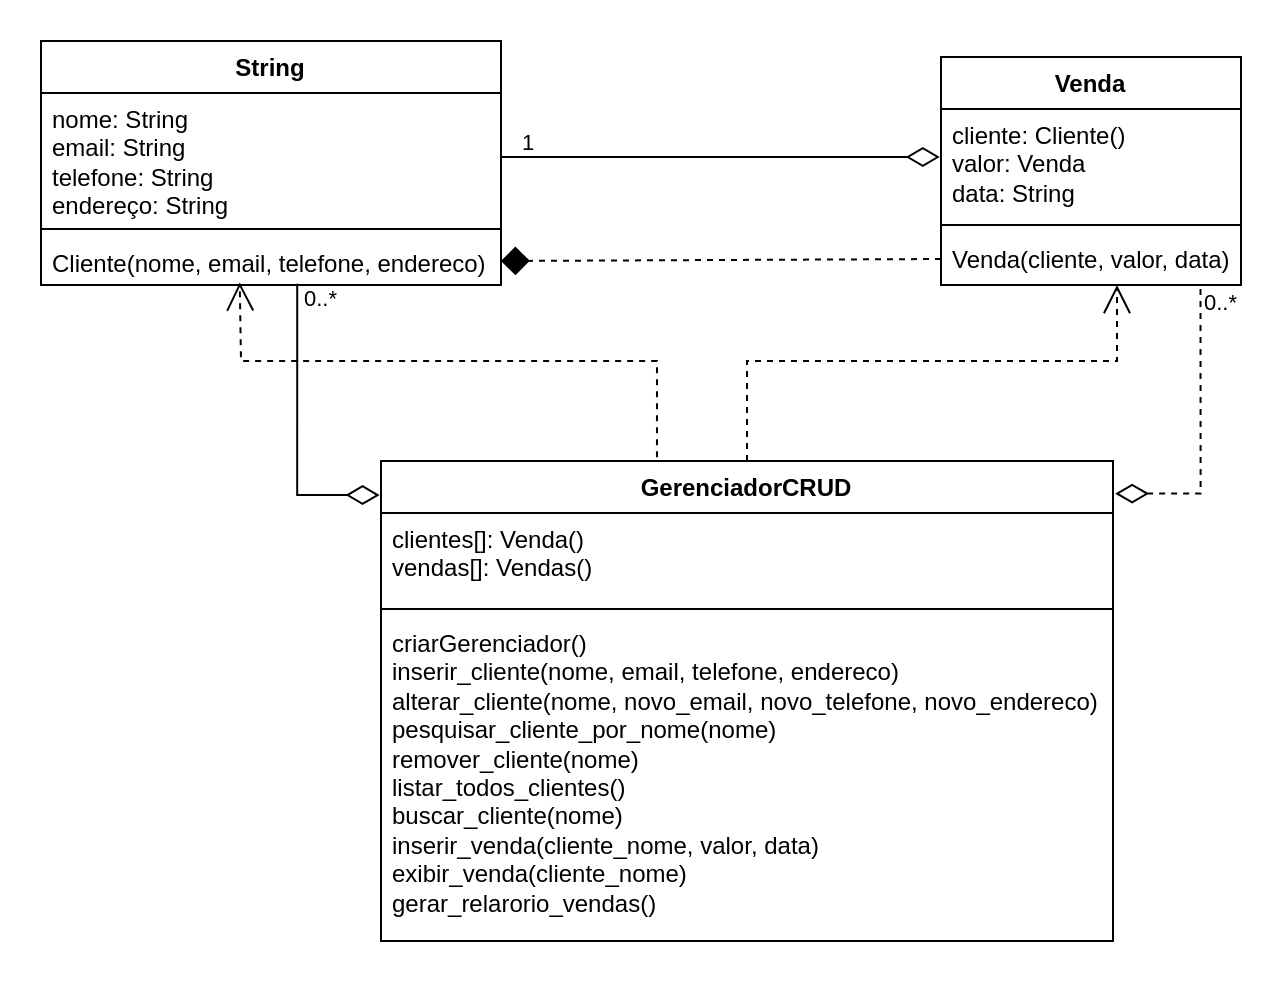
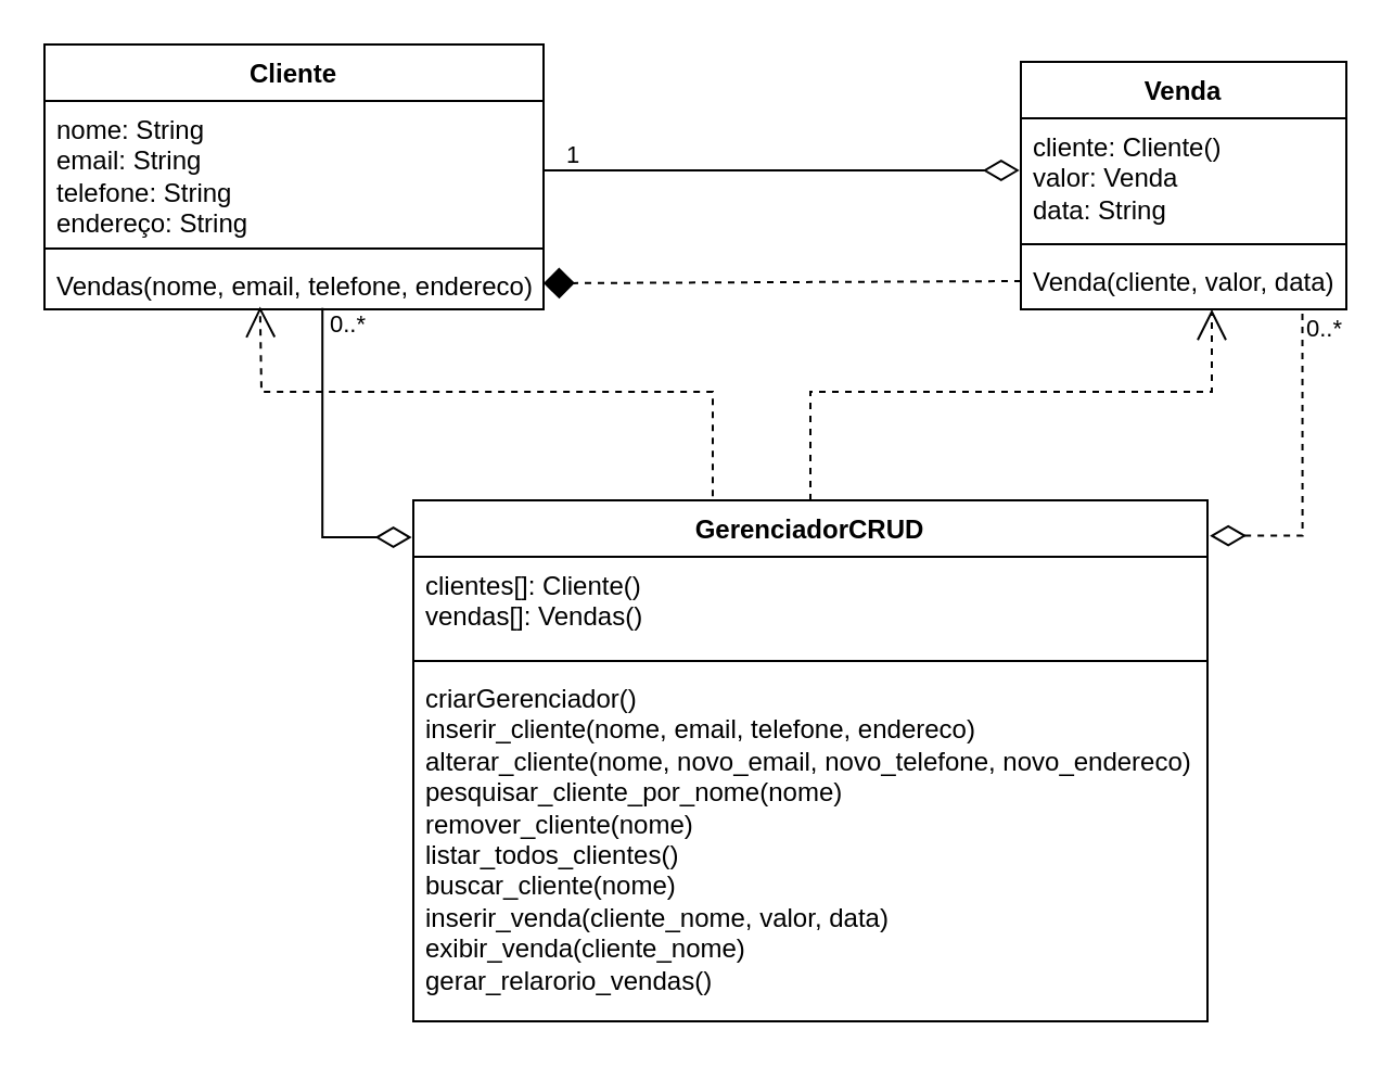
- <mxCell id="6" value="String&lt;div&gt;&lt;br/&gt;&lt;/div&gt;" style="swimlane;fontStyle=1;align=center;verticalAlign=top;childLayout=stackLayout;horizontal=1;startSize=26;horizontalStack=0;resizeParent=1;resizeParentMax=0;resizeLast=0;collapsible=1;marginBottom=0;whiteSpace=wrap;html=1;" parent="1" vertex="1"><mxGeometry x="20" y="20" width="230" height="122" as="geometry" /></mxCell>
+ <mxCell id="6" value="Cliente&lt;div&gt;&lt;br/&gt;&lt;/div&gt;" style="swimlane;fontStyle=1;align=center;verticalAlign=top;childLayout=stackLayout;horizontal=1;startSize=26;horizontalStack=0;resizeParent=1;resizeParentMax=0;resizeLast=0;collapsible=1;marginBottom=0;whiteSpace=wrap;html=1;" parent="1" vertex="1"><mxGeometry x="20" y="20" width="230" height="122" as="geometry" /></mxCell>
- <mxCell id="9" value="&lt;font style=&quot;font-size: 12px;&quot;&gt;Cliente(nome, email, telefone, endereco)&lt;/font&gt;" style="text;strokeColor=none;fillColor=none;align=left;verticalAlign=top;spacingLeft=4;spacingRight=4;overflow=hidden;rotatable=0;points=[[0,0.5],[1,0.5]];portConstraint=eastwest;whiteSpace=wrap;html=1;" parent="6" vertex="1"><mxGeometry y="98" width="230" height="24" as="geometry" /></mxCell>
+ <mxCell id="9" value="&lt;font style=&quot;font-size: 12px;&quot;&gt;Vendas(nome, email, telefone, endereco)&lt;/font&gt;" style="text;strokeColor=none;fillColor=none;align=left;verticalAlign=top;spacingLeft=4;spacingRight=4;overflow=hidden;rotatable=0;points=[[0,0.5],[1,0.5]];portConstraint=eastwest;whiteSpace=wrap;html=1;" parent="6" vertex="1"><mxGeometry y="98" width="230" height="24" as="geometry" /></mxCell>
- <mxCell id="11" value="clientes[]: Venda()&lt;br&gt;vendas[]: Vendas()&amp;nbsp;" style="text;strokeColor=none;fillColor=none;align=left;verticalAlign=top;spacingLeft=4;spacingRight=4;overflow=hidden;rotatable=0;points=[[0,0.5],[1,0.5]];portConstraint=eastwest;whiteSpace=wrap;html=1;" parent="10" vertex="1"><mxGeometry y="26" width="366" height="44" as="geometry" /></mxCell>
+ <mxCell id="11" value="clientes[]: Cliente()&lt;br&gt;vendas[]: Vendas()&amp;nbsp;" style="text;strokeColor=none;fillColor=none;align=left;verticalAlign=top;spacingLeft=4;spacingRight=4;overflow=hidden;rotatable=0;points=[[0,0.5],[1,0.5]];portConstraint=eastwest;whiteSpace=wrap;html=1;" parent="10" vertex="1"><mxGeometry y="26" width="366" height="44" as="geometry" /></mxCell>
